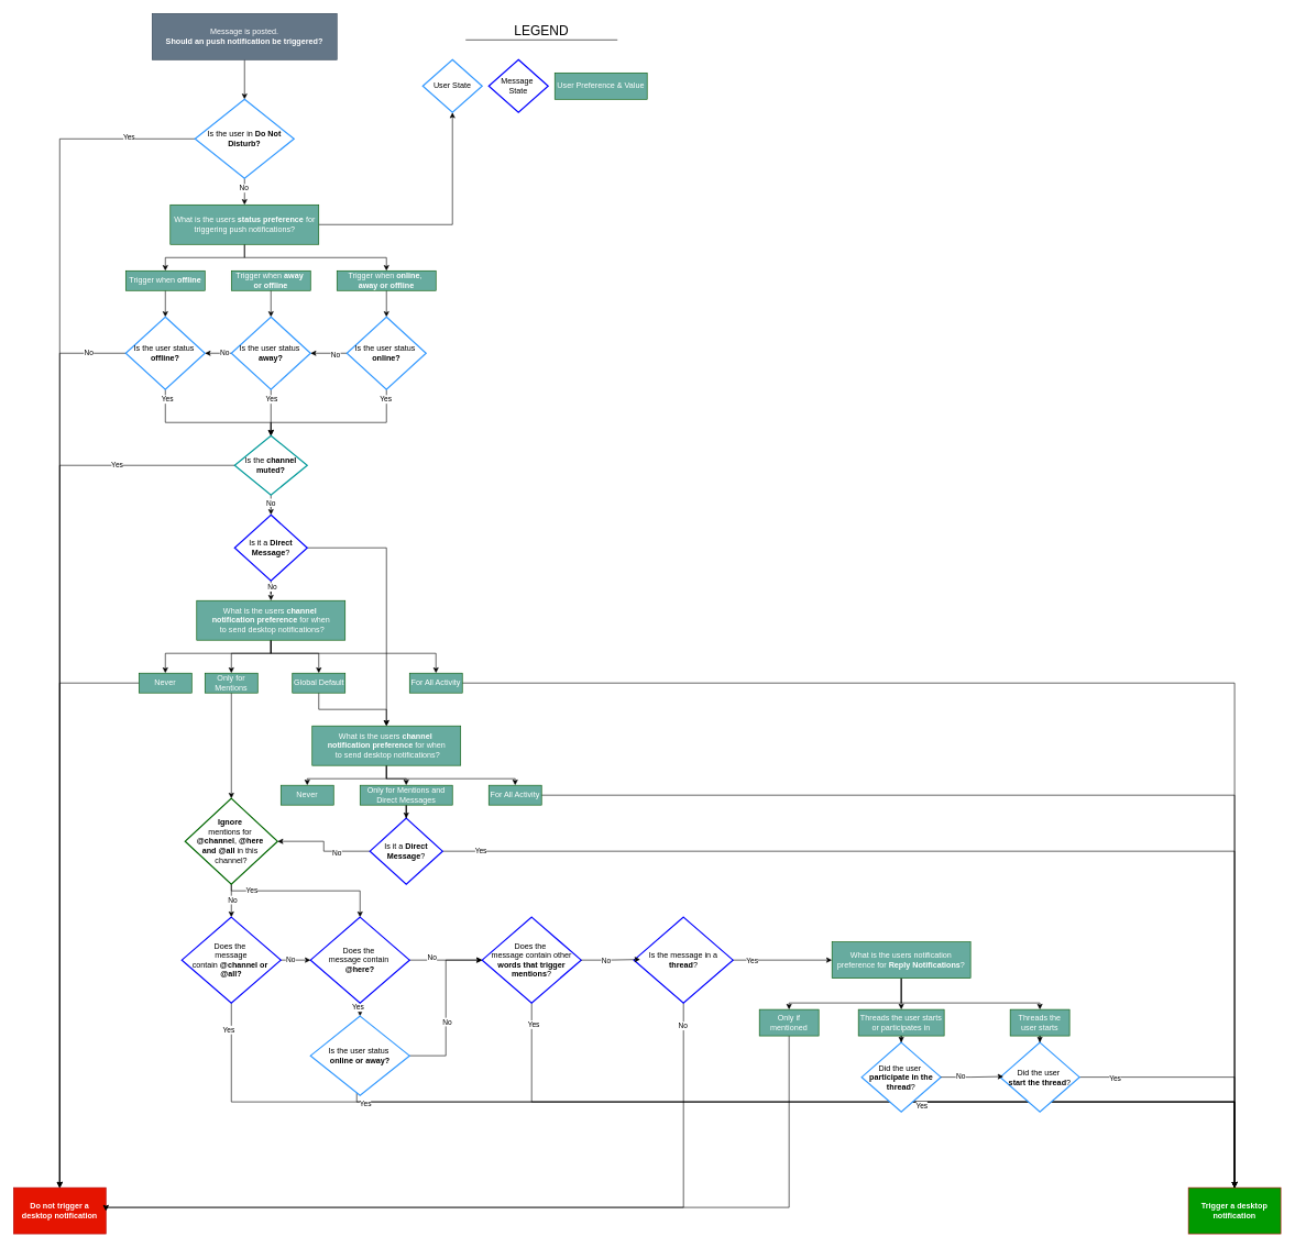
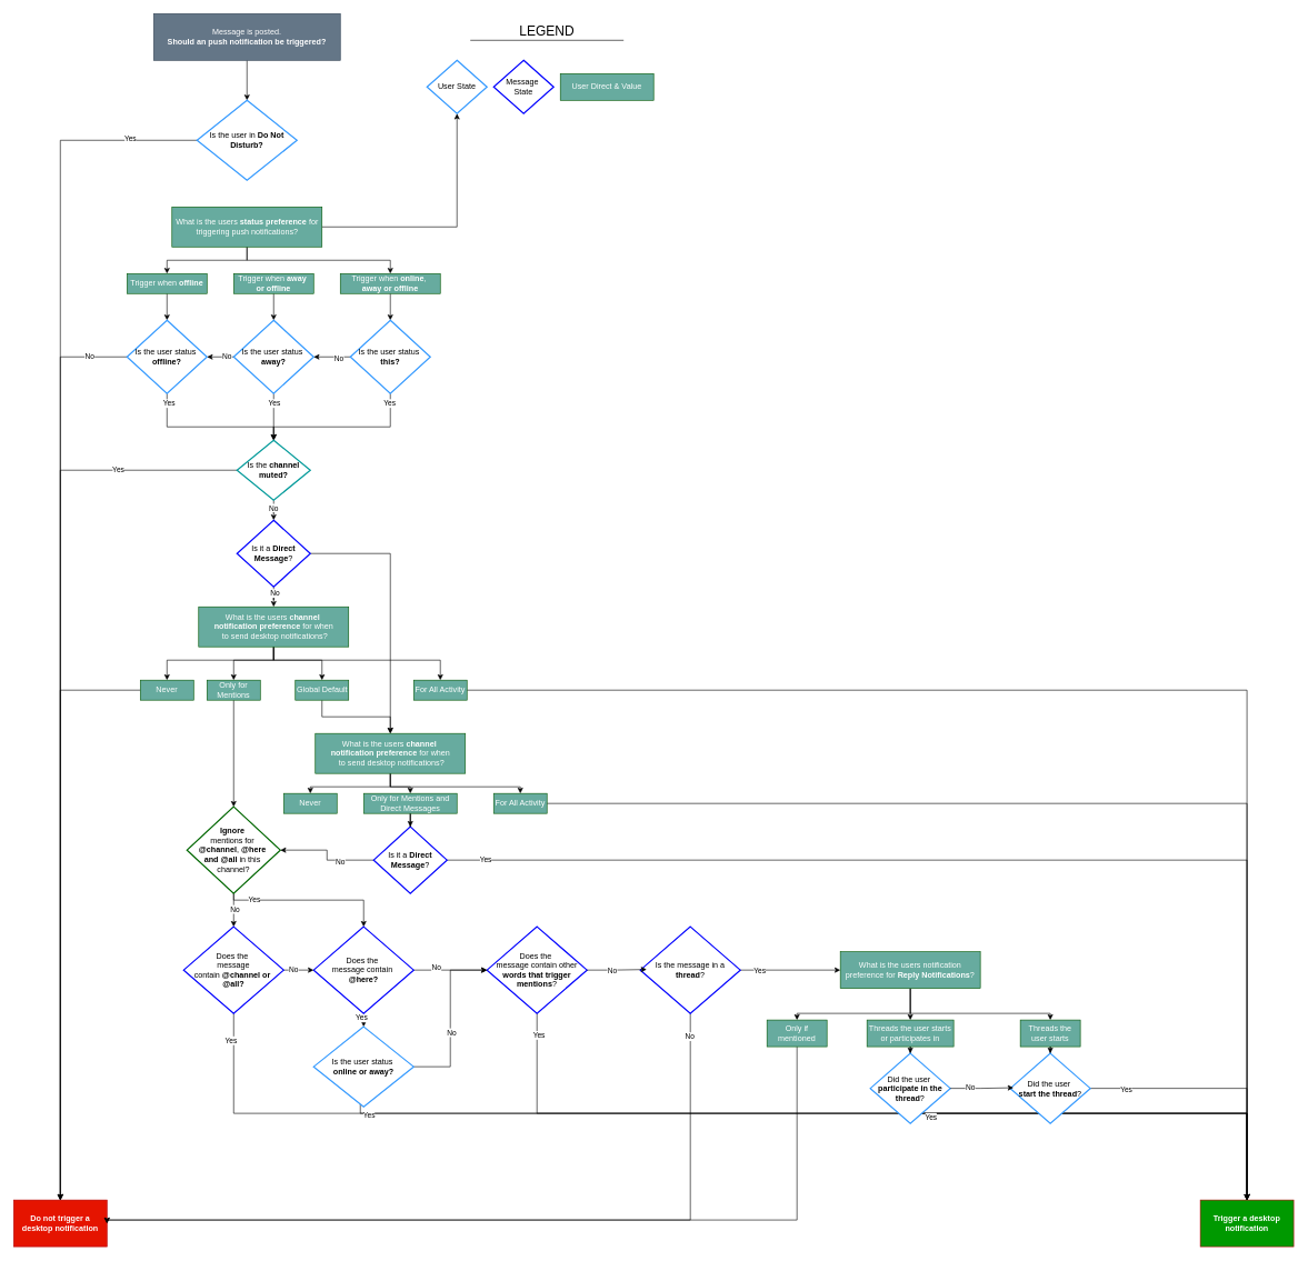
- <mxCell id="5" value="User Preference &amp;amp; Value" style="html=1;whiteSpace=wrap;fillColor=#67AB9F;fontColor=#ffffff;strokeColor=#005700;" parent="1" vertex="1"><mxGeometry x="840" y="110" width="140" height="40" as="geometry" /></mxCell>
+ <mxCell id="5" value="User Direct &amp;amp; Value" style="html=1;whiteSpace=wrap;fillColor=#67AB9F;fontColor=#ffffff;strokeColor=#005700;" parent="1" vertex="1"><mxGeometry x="840" y="110" width="140" height="40" as="geometry" /></mxCell>
- <mxCell id="12" style="edgeStyle=orthogonalEdgeStyle;rounded=0;orthogonalLoop=1;jettySize=auto;html=1;entryX=0.5;entryY=0;entryDx=0;entryDy=0;" edge="1" parent="1" source="14" target="18"><mxGeometry relative="1" as="geometry" /></mxCell>
- <mxCell id="13" value="No" style="edgeLabel;html=1;align=center;verticalAlign=middle;resizable=0;points=[];" vertex="1" connectable="0" parent="12"><mxGeometry x="-0.32" y="-2" relative="1" as="geometry"><mxPoint as="offset" /></mxGeometry></mxCell>
- <mxCell id="39" value="Is the user status&amp;nbsp;&lt;div&gt;&lt;b&gt;online?&lt;/b&gt;&lt;/div&gt;" style="rhombus;whiteSpace=wrap;html=1;strokeColor=#3399FF;strokeWidth=2;" vertex="1" parent="1"><mxGeometry x="525" y="480" width="120" height="110" as="geometry" /></mxCell>
+ <mxCell id="39" value="Is the user status&amp;nbsp;&lt;div&gt;&lt;b&gt;this?&lt;/b&gt;&lt;/div&gt;" style="rhombus;whiteSpace=wrap;html=1;strokeColor=#3399FF;strokeWidth=2;" vertex="1" parent="1"><mxGeometry x="525" y="480" width="120" height="110" as="geometry" /></mxCell>
